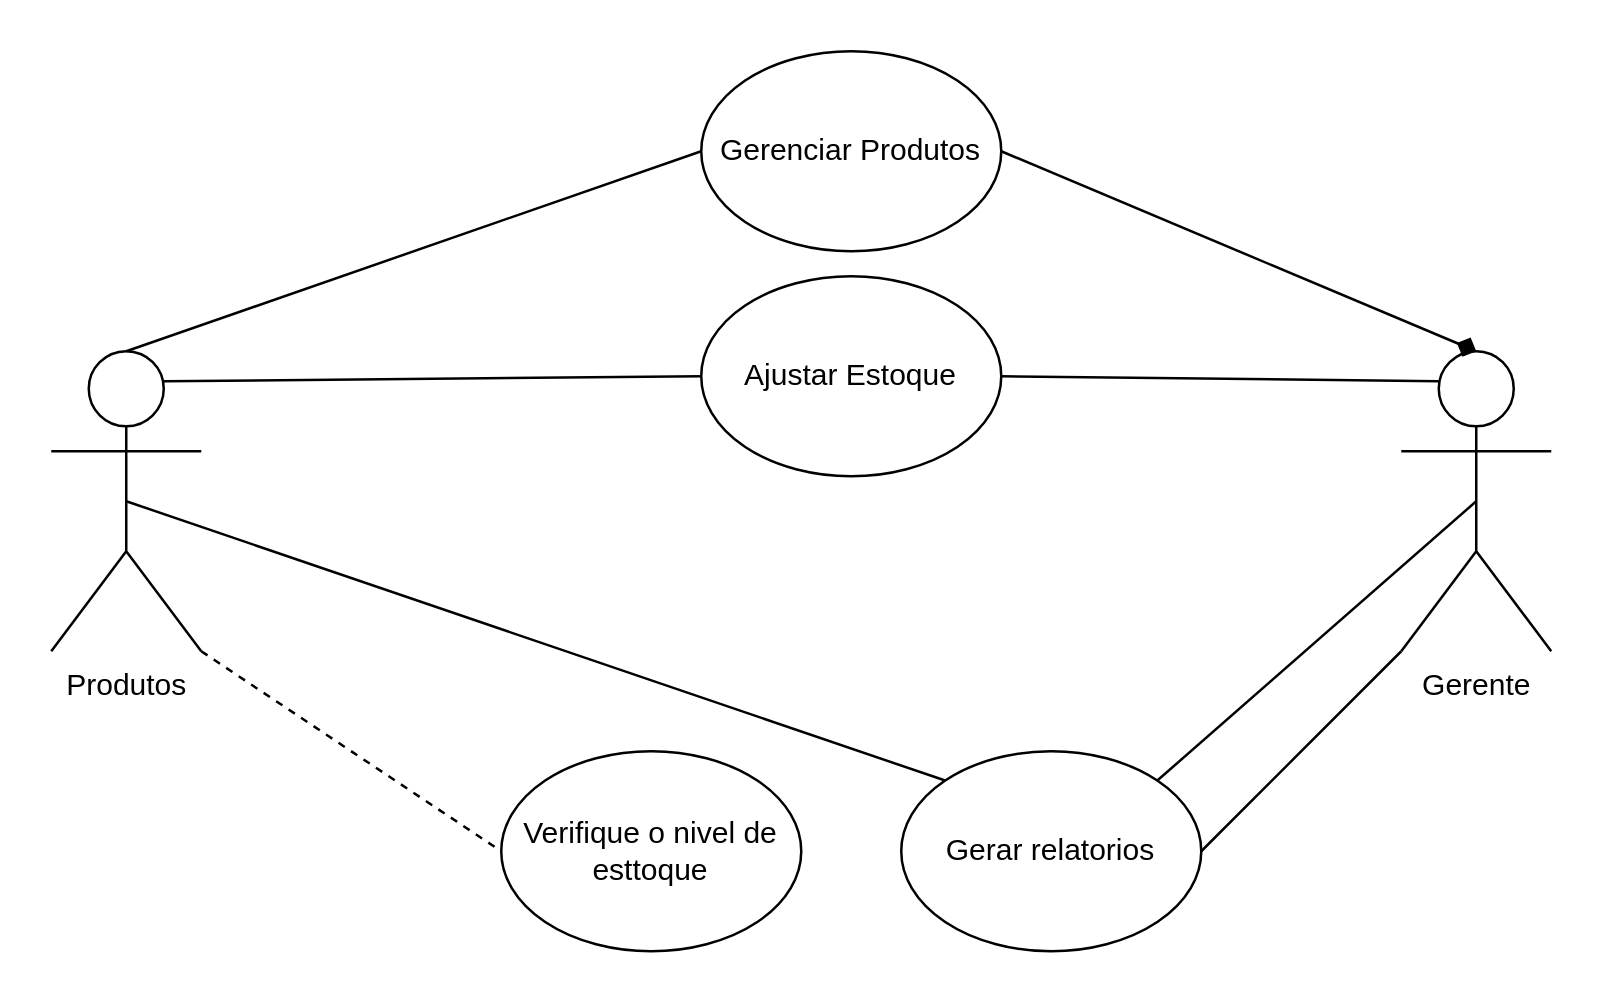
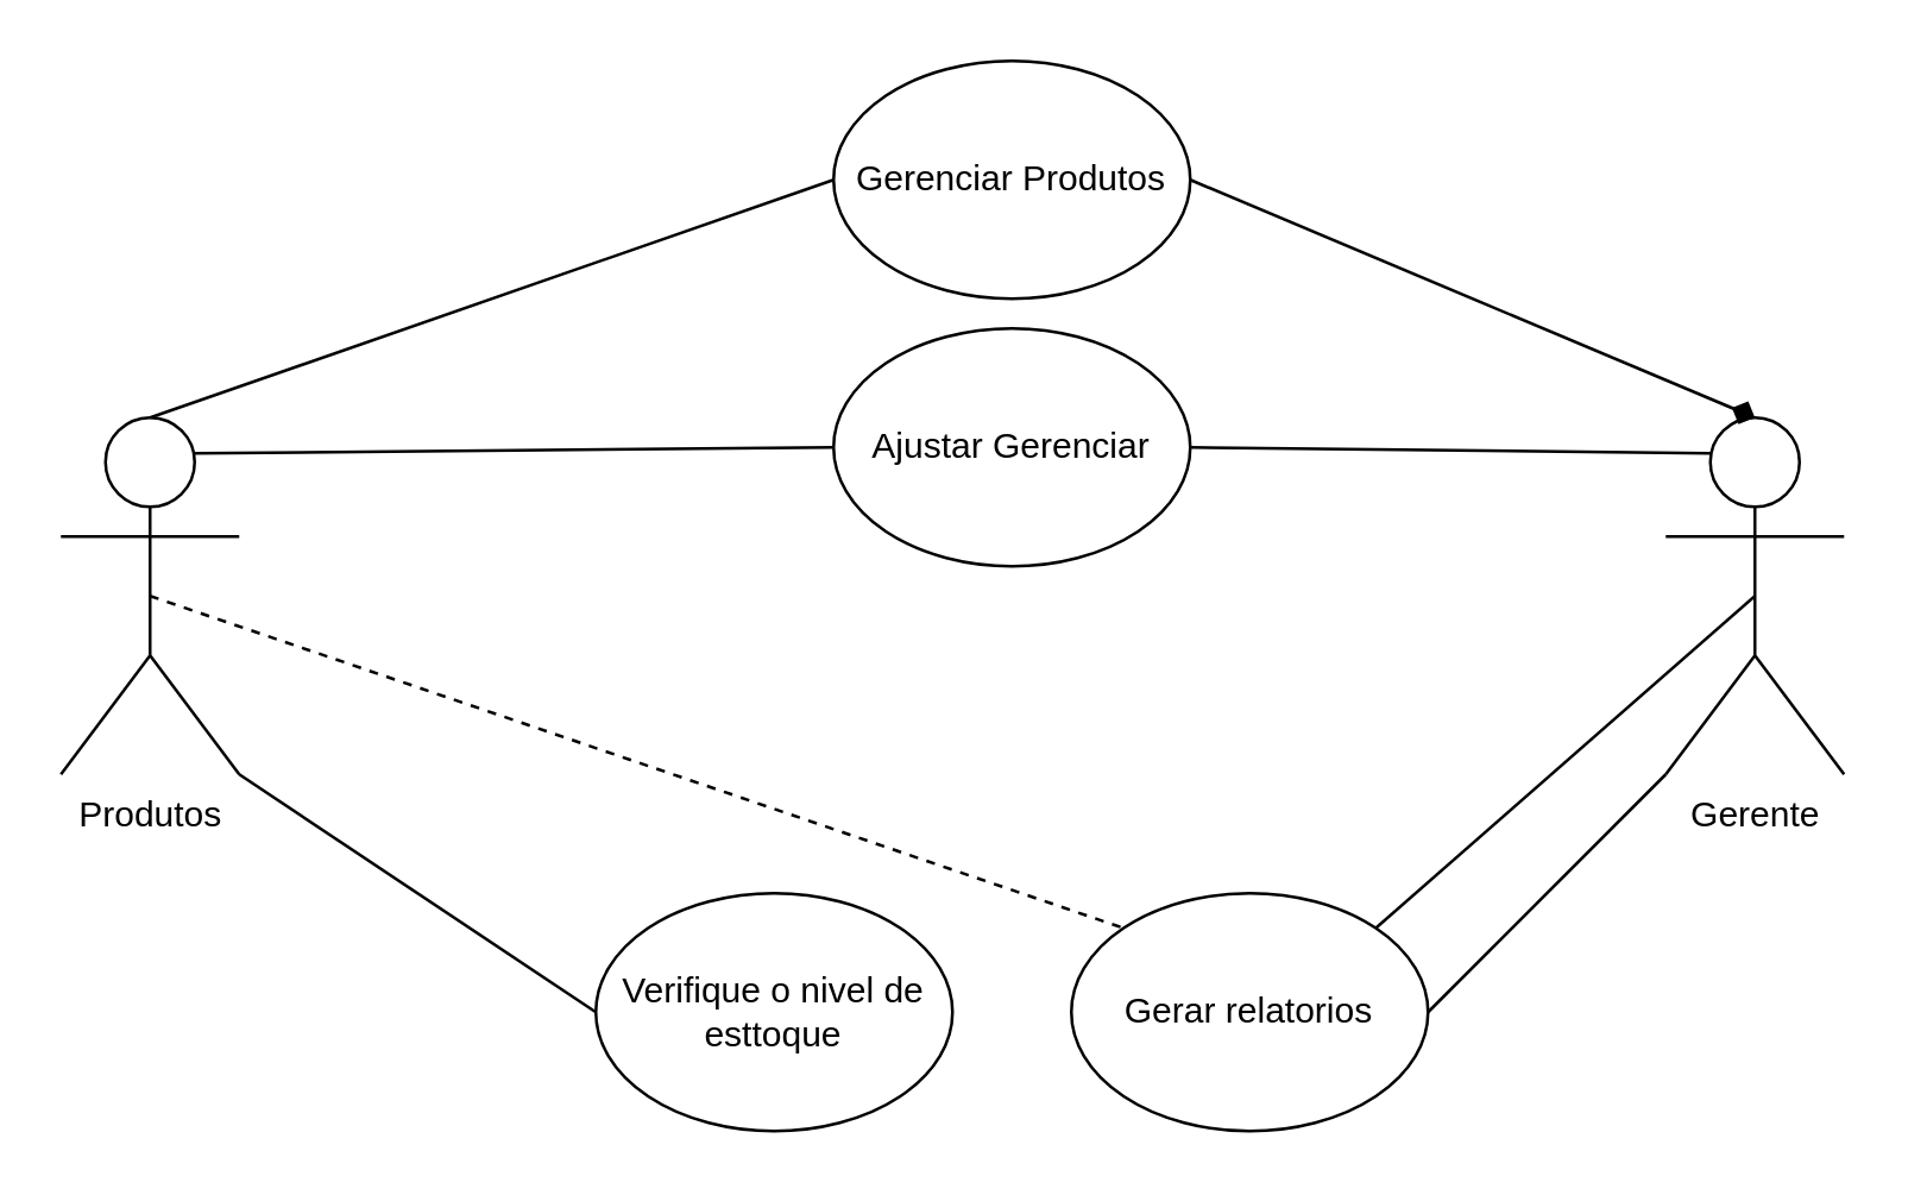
- <mxCell id="7" value="&lt;font style=&quot;vertical-align: inherit;&quot;&gt;&lt;font style=&quot;vertical-align: inherit;&quot;&gt;Ajustar Estoque&lt;/font&gt;&lt;/font&gt;" style="ellipse;whiteSpace=wrap;html=1;" vertex="1" parent="1"><mxGeometry x="280" y="110" width="120" height="80" as="geometry" /></mxCell>
+ <mxCell id="7" value="&lt;font style=&quot;vertical-align: inherit;&quot;&gt;&lt;font style=&quot;vertical-align: inherit;&quot;&gt;Ajustar Gerenciar&lt;/font&gt;&lt;/font&gt;" style="ellipse;whiteSpace=wrap;html=1;" vertex="1" parent="1"><mxGeometry x="280" y="110" width="120" height="80" as="geometry" /></mxCell>
- <mxCell id="14" value="" style="endArrow=none;html=1;rounded=0;exitX=0.5;exitY=0.5;exitDx=0;exitDy=0;exitPerimeter=0;entryX=0;entryY=0;entryDx=0;entryDy=0;" edge="1" parent="1" source="2" target="12"><mxGeometry width="50" height="50" relative="1" as="geometry"><mxPoint x="150" y="270" as="sourcePoint" /><mxPoint x="200" y="220" as="targetPoint" /></mxGeometry></mxCell>
+ <mxCell id="14" value="" style="endArrow=none;html=1;rounded=0;exitX=0.5;exitY=0.5;exitDx=0;exitDy=0;exitPerimeter=0;entryX=0;entryY=0;entryDx=0;entryDy=0;dashed=1;" edge="1" parent="1" source="2" target="12"><mxGeometry width="50" height="50" relative="1" as="geometry"><mxPoint x="150" y="270" as="sourcePoint" /><mxPoint x="200" y="220" as="targetPoint" /></mxGeometry></mxCell>
- <mxCell id="11" value="" style="endArrow=none;html=1;rounded=0;exitX=1;exitY=1;exitDx=0;exitDy=0;exitPerimeter=0;entryX=0;entryY=0.5;entryDx=0;entryDy=0;dashed=1;" edge="1" parent="1" source="2" target="10"><mxGeometry width="50" height="50" relative="1" as="geometry"><mxPoint x="120" y="280" as="sourcePoint" /><mxPoint x="170" y="230" as="targetPoint" /></mxGeometry></mxCell>
+ <mxCell id="11" value="" style="endArrow=none;html=1;rounded=0;exitX=1;exitY=1;exitDx=0;exitDy=0;exitPerimeter=0;entryX=0;entryY=0.5;entryDx=0;entryDy=0;" edge="1" parent="1" source="2" target="10"><mxGeometry width="50" height="50" relative="1" as="geometry"><mxPoint x="120" y="280" as="sourcePoint" /><mxPoint x="170" y="230" as="targetPoint" /></mxGeometry></mxCell>
